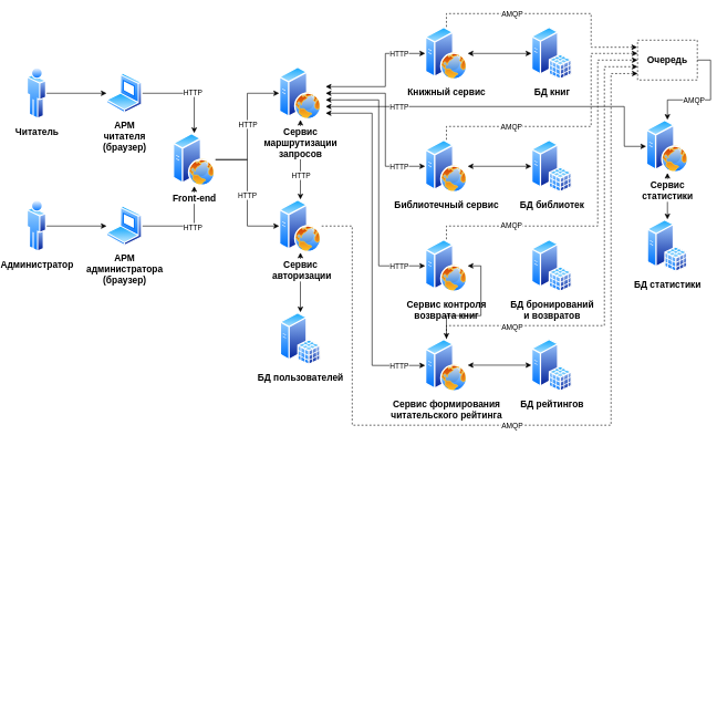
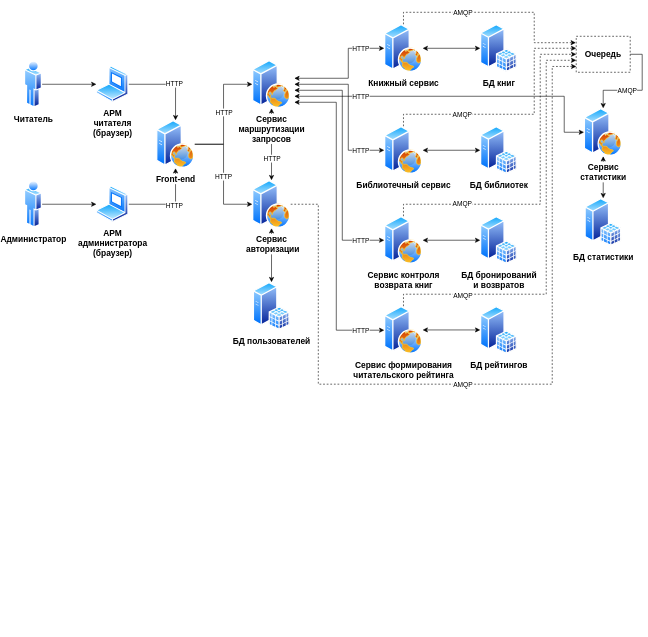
- <mxCell id="34" style="edgeStyle=orthogonalEdgeStyle;rounded=0;orthogonalLoop=1;jettySize=auto;html=1;exitX=1;exitY=0.5;exitDx=0;exitDy=0;startArrow=classic;startFill=1;fontSize=14;fontStyle=1;" parent="1" source="37" target="53" edge="1"><mxGeometry relative="1" as="geometry" /></mxCell>
+ <mxCell id="34" style="edgeStyle=orthogonalEdgeStyle;rounded=0;orthogonalLoop=1;jettySize=auto;html=1;exitX=1;exitY=0.5;exitDx=0;exitDy=0;entryX=0;entryY=0.5;entryDx=0;entryDy=0;startArrow=classic;startFill=1;fontSize=14;fontStyle=1" parent="1" source="37" target="43" edge="1"><mxGeometry relative="1" as="geometry" /></mxCell>
